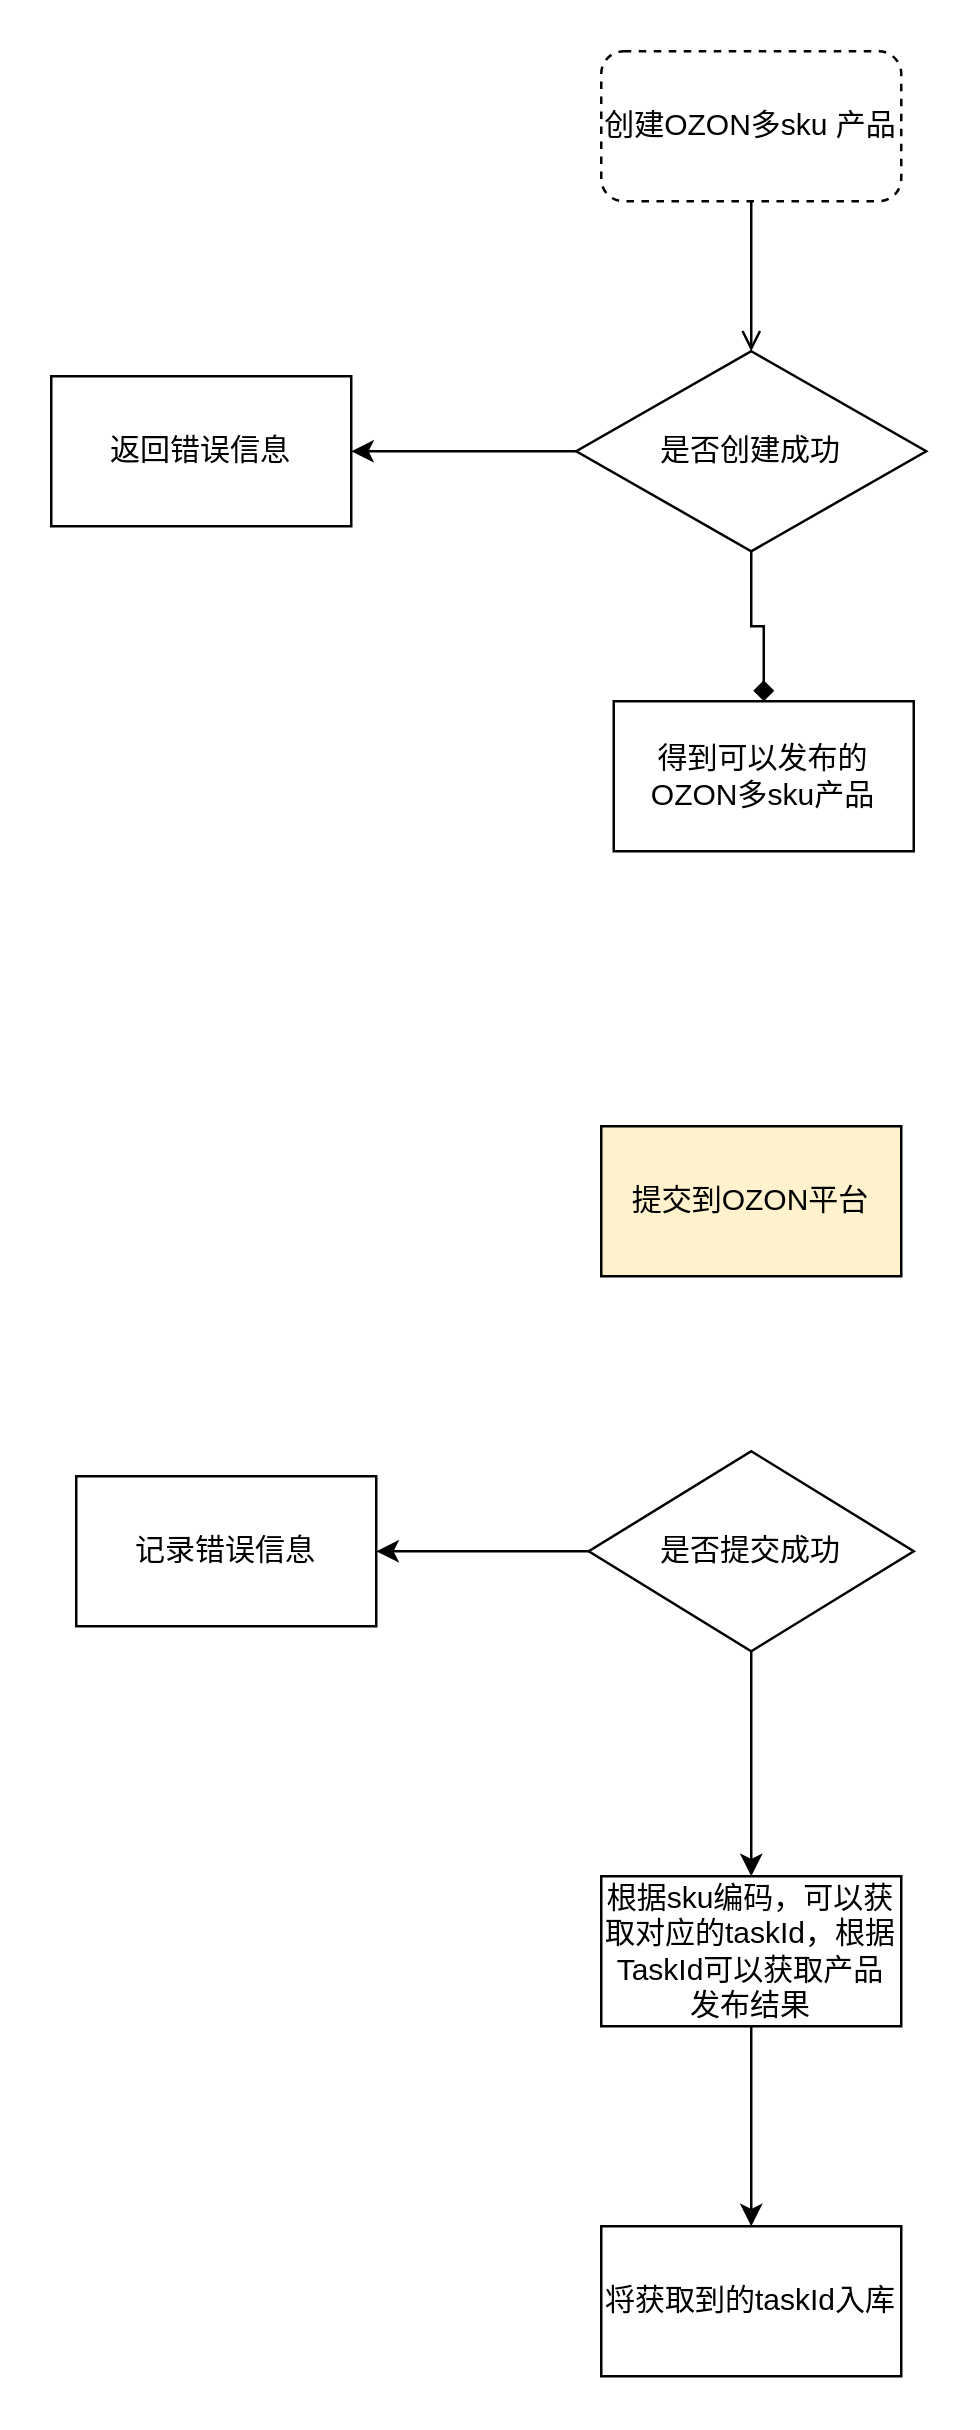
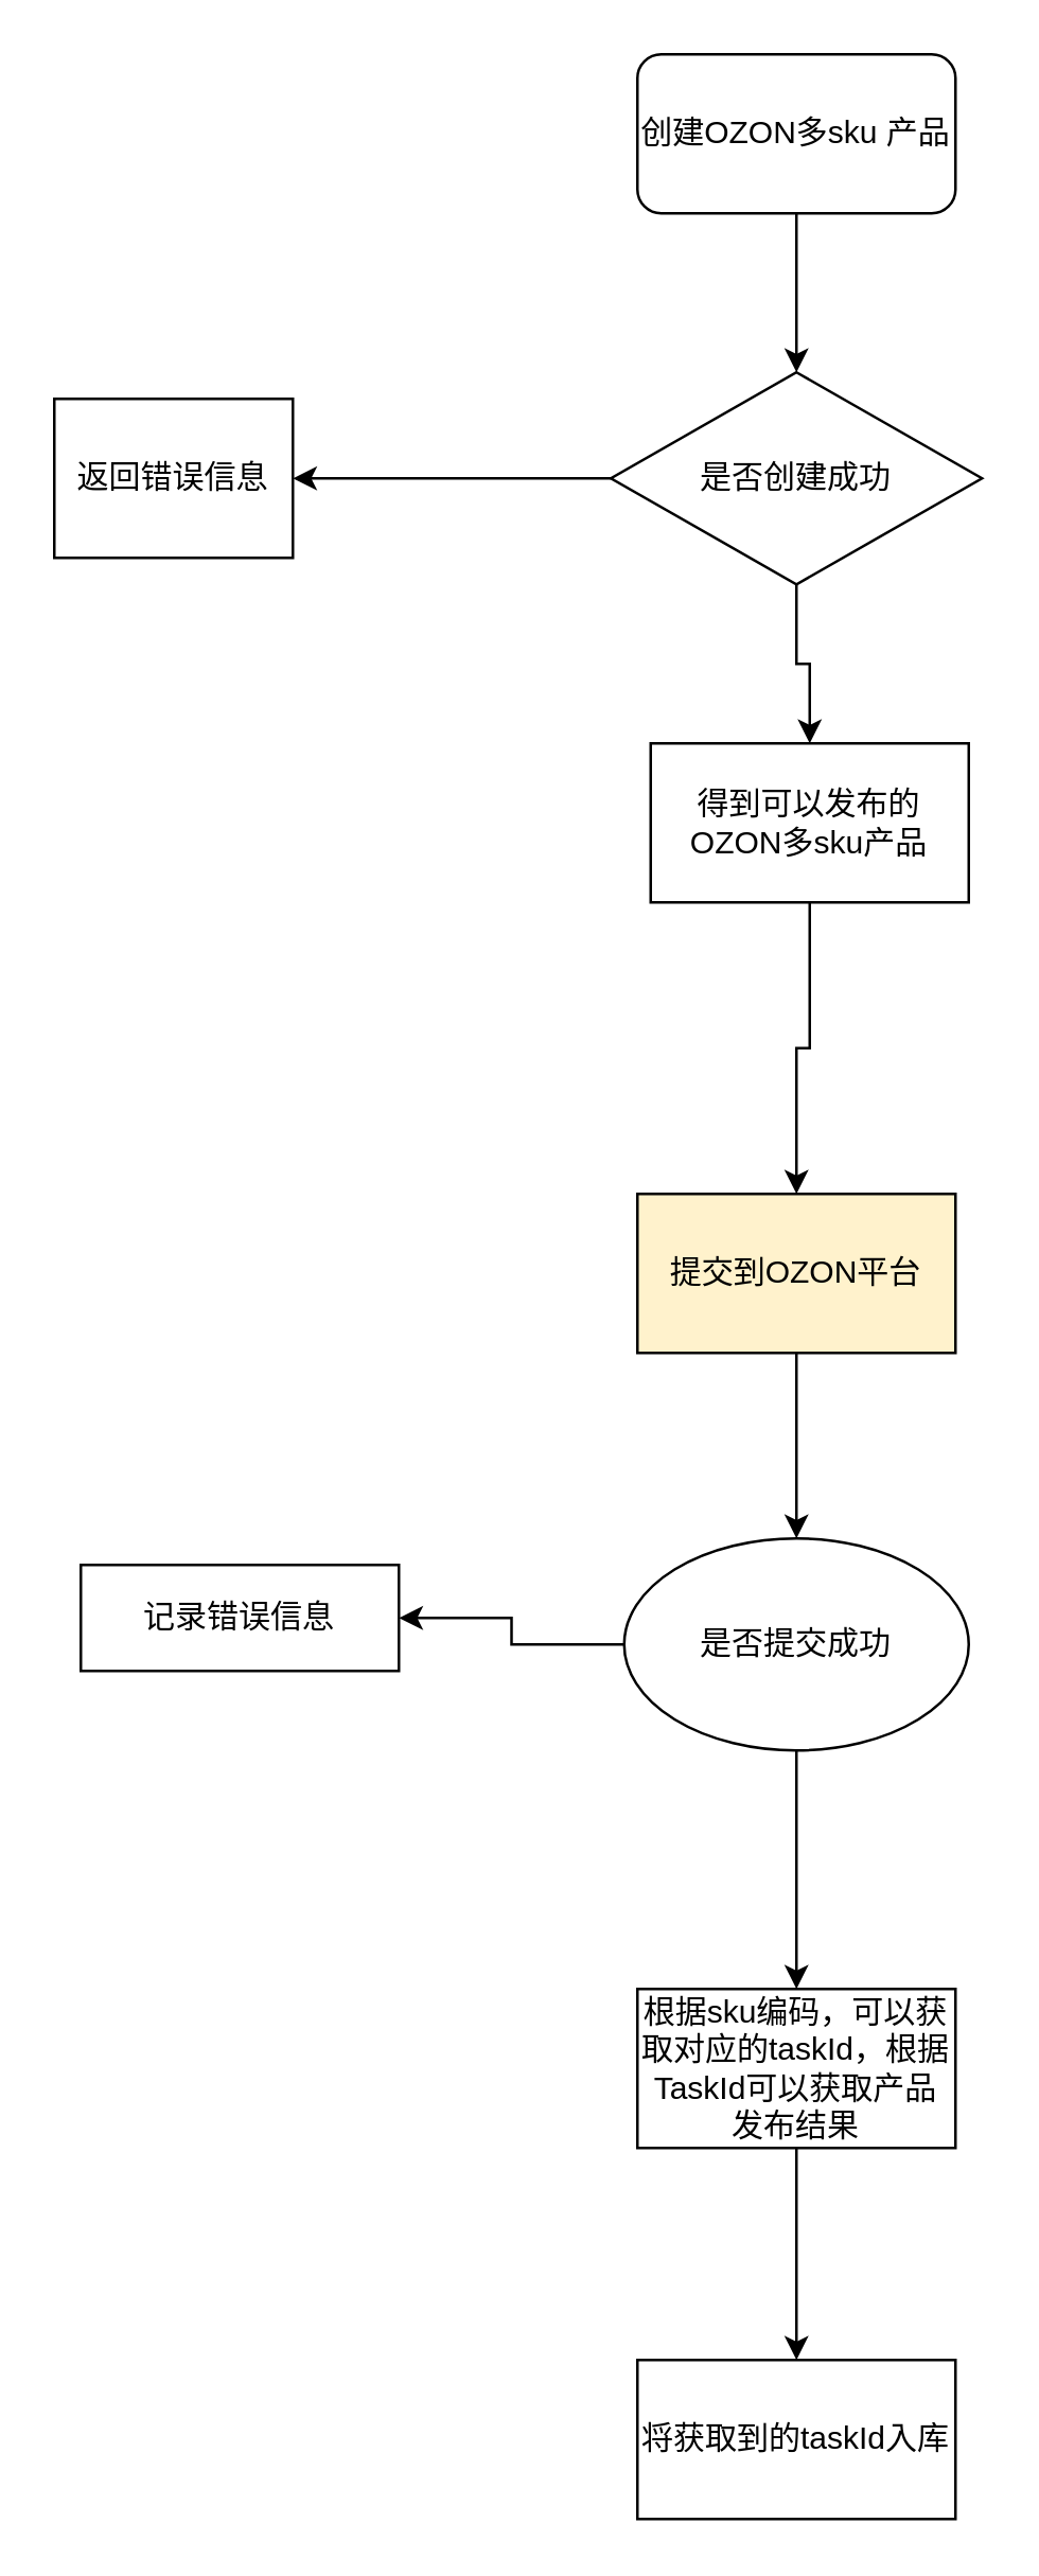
- <mxCell id="3" value="创建OZON多sku 产品" style="rounded=1;whiteSpace=wrap;html=1;dashed=1;" vertex="1" parent="1"><mxGeometry x="240" y="20" width="120" height="60" as="geometry" /></mxCell>
+ <mxCell id="3" value="创建OZON多sku 产品" style="rounded=1;whiteSpace=wrap;html=1;" vertex="1" parent="1"><mxGeometry x="240" y="20" width="120" height="60" as="geometry" /></mxCell>
- <mxCell id="2" style="edgeStyle=orthogonalEdgeStyle;rounded=0;orthogonalLoop=1;jettySize=auto;html=1;exitX=0.5;exitY=1;exitDx=0;exitDy=0;entryX=0.5;entryY=0;entryDx=0;entryDy=0;endArrow=open;" edge="1" parent="1" source="3" target="6"><mxGeometry relative="1" as="geometry" /></mxCell>
+ <mxCell id="2" style="edgeStyle=orthogonalEdgeStyle;rounded=0;orthogonalLoop=1;jettySize=auto;html=1;exitX=0.5;exitY=1;exitDx=0;exitDy=0;entryX=0.5;entryY=0;entryDx=0;entryDy=0;" edge="1" parent="1" source="3" target="6"><mxGeometry relative="1" as="geometry" /></mxCell>
- <mxCell id="17" value="返回错误信息" style="whiteSpace=wrap;html=1;" vertex="1" parent="1"><mxGeometry x="20" y="150" width="120" height="60" as="geometry" /></mxCell>
+ <mxCell id="17" value="返回错误信息" style="whiteSpace=wrap;html=1;" vertex="1" parent="1"><mxGeometry x="20" y="150" width="90" height="60" as="geometry" /></mxCell>
- <mxCell id="4" value="" style="edgeStyle=orthogonalEdgeStyle;rounded=0;orthogonalLoop=1;jettySize=auto;html=1;endArrow=diamond;" edge="1" parent="1" source="6" target="8"><mxGeometry relative="1" as="geometry" /></mxCell>
+ <mxCell id="4" value="" style="edgeStyle=orthogonalEdgeStyle;rounded=0;orthogonalLoop=1;jettySize=auto;html=1;" edge="1" parent="1" source="6" target="8"><mxGeometry relative="1" as="geometry" /></mxCell>
+ <mxCell id="7" value="" style="edgeStyle=orthogonalEdgeStyle;rounded=0;orthogonalLoop=1;jettySize=auto;html=1;" edge="1" parent="1" source="8" target="10"><mxGeometry relative="1" as="geometry" /></mxCell>
+ <mxCell id="9" value="" style="edgeStyle=orthogonalEdgeStyle;rounded=0;orthogonalLoop=1;jettySize=auto;html=1;" edge="1" parent="1" source="10" target="13"><mxGeometry relative="1" as="geometry" /></mxCell>
- <mxCell id="18" value="记录错误信息" style="whiteSpace=wrap;html=1;" vertex="1" parent="1"><mxGeometry x="30" y="590" width="120" height="60" as="geometry" /></mxCell>
+ <mxCell id="18" value="记录错误信息" style="whiteSpace=wrap;html=1;" vertex="1" parent="1"><mxGeometry x="30" y="590" width="120" height="40" as="geometry" /></mxCell>
- <mxCell id="13" value="是否提交成功" style="rhombus;whiteSpace=wrap;html=1;" vertex="1" parent="1"><mxGeometry x="235" y="580" width="130" height="80" as="geometry" /></mxCell>
+ <mxCell id="13" value="是否提交成功" style="ellipse;whiteSpace=wrap;html=1;" vertex="1" parent="1"><mxGeometry x="235" y="580" width="130" height="80" as="geometry" /></mxCell>
